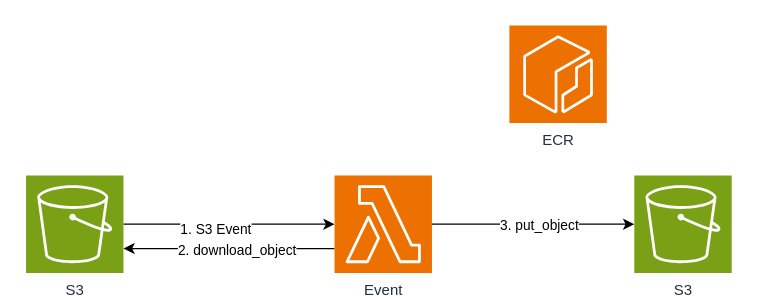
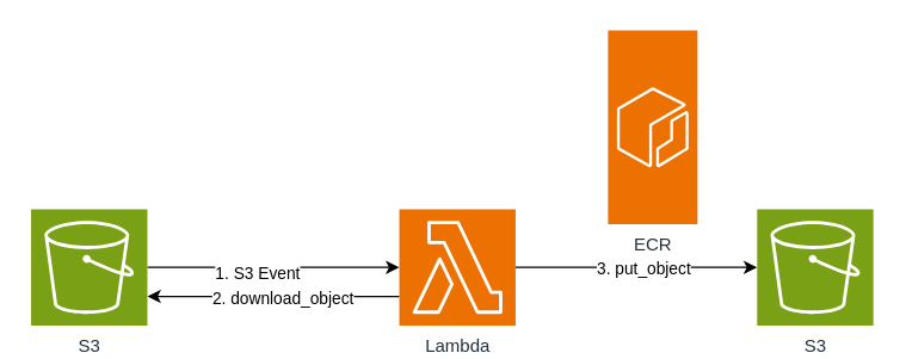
- <mxCell id="10" value="ECR" style="sketch=0;points=[[0,0,0],[0.25,0,0],[0.5,0,0],[0.75,0,0],[1,0,0],[0,1,0],[0.25,1,0],[0.5,1,0],[0.75,1,0],[1,1,0],[0,0.25,0],[0,0.5,0],[0,0.75,0],[1,0.25,0],[1,0.5,0],[1,0.75,0]];outlineConnect=0;fontColor=#232F3E;fillColor=#ED7100;strokeColor=#ffffff;dashed=0;verticalLabelPosition=bottom;verticalAlign=top;align=center;html=1;fontSize=12;fontStyle=0;aspect=fixed;shape=mxgraph.aws4.resourceIcon;resIcon=mxgraph.aws4.ecr;" vertex="1" parent="1"><mxGeometry x="407" y="20" width="78" height="78" as="geometry" /></mxCell>
+ <mxCell id="10" value="ECR" style="sketch=0;points=[[0,0,0],[0.25,0,0],[0.5,0,0],[0.75,0,0],[1,0,0],[0,1,0],[0.25,1,0],[0.5,1,0],[0.75,1,0],[1,1,0],[0,0.25,0],[0,0.5,0],[0,0.75,0],[1,0.25,0],[1,0.5,0],[1,0.75,0]];outlineConnect=0;fontColor=#232F3E;fillColor=#ED7100;strokeColor=#ffffff;dashed=0;verticalLabelPosition=bottom;verticalAlign=top;align=center;html=1;fontSize=12;fontStyle=0;aspect=fixed;shape=mxgraph.aws4.resourceIcon;resIcon=mxgraph.aws4.ecr;" vertex="1" parent="1"><mxGeometry x="407" y="20" width="60" height="130" as="geometry" /></mxCell>
- <mxCell id="9" value="Event" style="sketch=0;points=[[0,0,0],[0.25,0,0],[0.5,0,0],[0.75,0,0],[1,0,0],[0,1,0],[0.25,1,0],[0.5,1,0],[0.75,1,0],[1,1,0],[0,0.25,0],[0,0.5,0],[0,0.75,0],[1,0.25,0],[1,0.5,0],[1,0.75,0]];outlineConnect=0;fontColor=#232F3E;fillColor=#ED7100;strokeColor=#ffffff;dashed=0;verticalLabelPosition=bottom;verticalAlign=top;align=center;html=1;fontSize=12;fontStyle=0;aspect=fixed;shape=mxgraph.aws4.resourceIcon;resIcon=mxgraph.aws4.lambda;" vertex="1" parent="1"><mxGeometry x="267" y="140" width="78" height="78" as="geometry" /></mxCell>
+ <mxCell id="9" value="Lambda" style="sketch=0;points=[[0,0,0],[0.25,0,0],[0.5,0,0],[0.75,0,0],[1,0,0],[0,1,0],[0.25,1,0],[0.5,1,0],[0.75,1,0],[1,1,0],[0,0.25,0],[0,0.5,0],[0,0.75,0],[1,0.25,0],[1,0.5,0],[1,0.75,0]];outlineConnect=0;fontColor=#232F3E;fillColor=#ED7100;strokeColor=#ffffff;dashed=0;verticalLabelPosition=bottom;verticalAlign=top;align=center;html=1;fontSize=12;fontStyle=0;aspect=fixed;shape=mxgraph.aws4.resourceIcon;resIcon=mxgraph.aws4.lambda;" vertex="1" parent="1"><mxGeometry x="267" y="140" width="78" height="78" as="geometry" /></mxCell>
